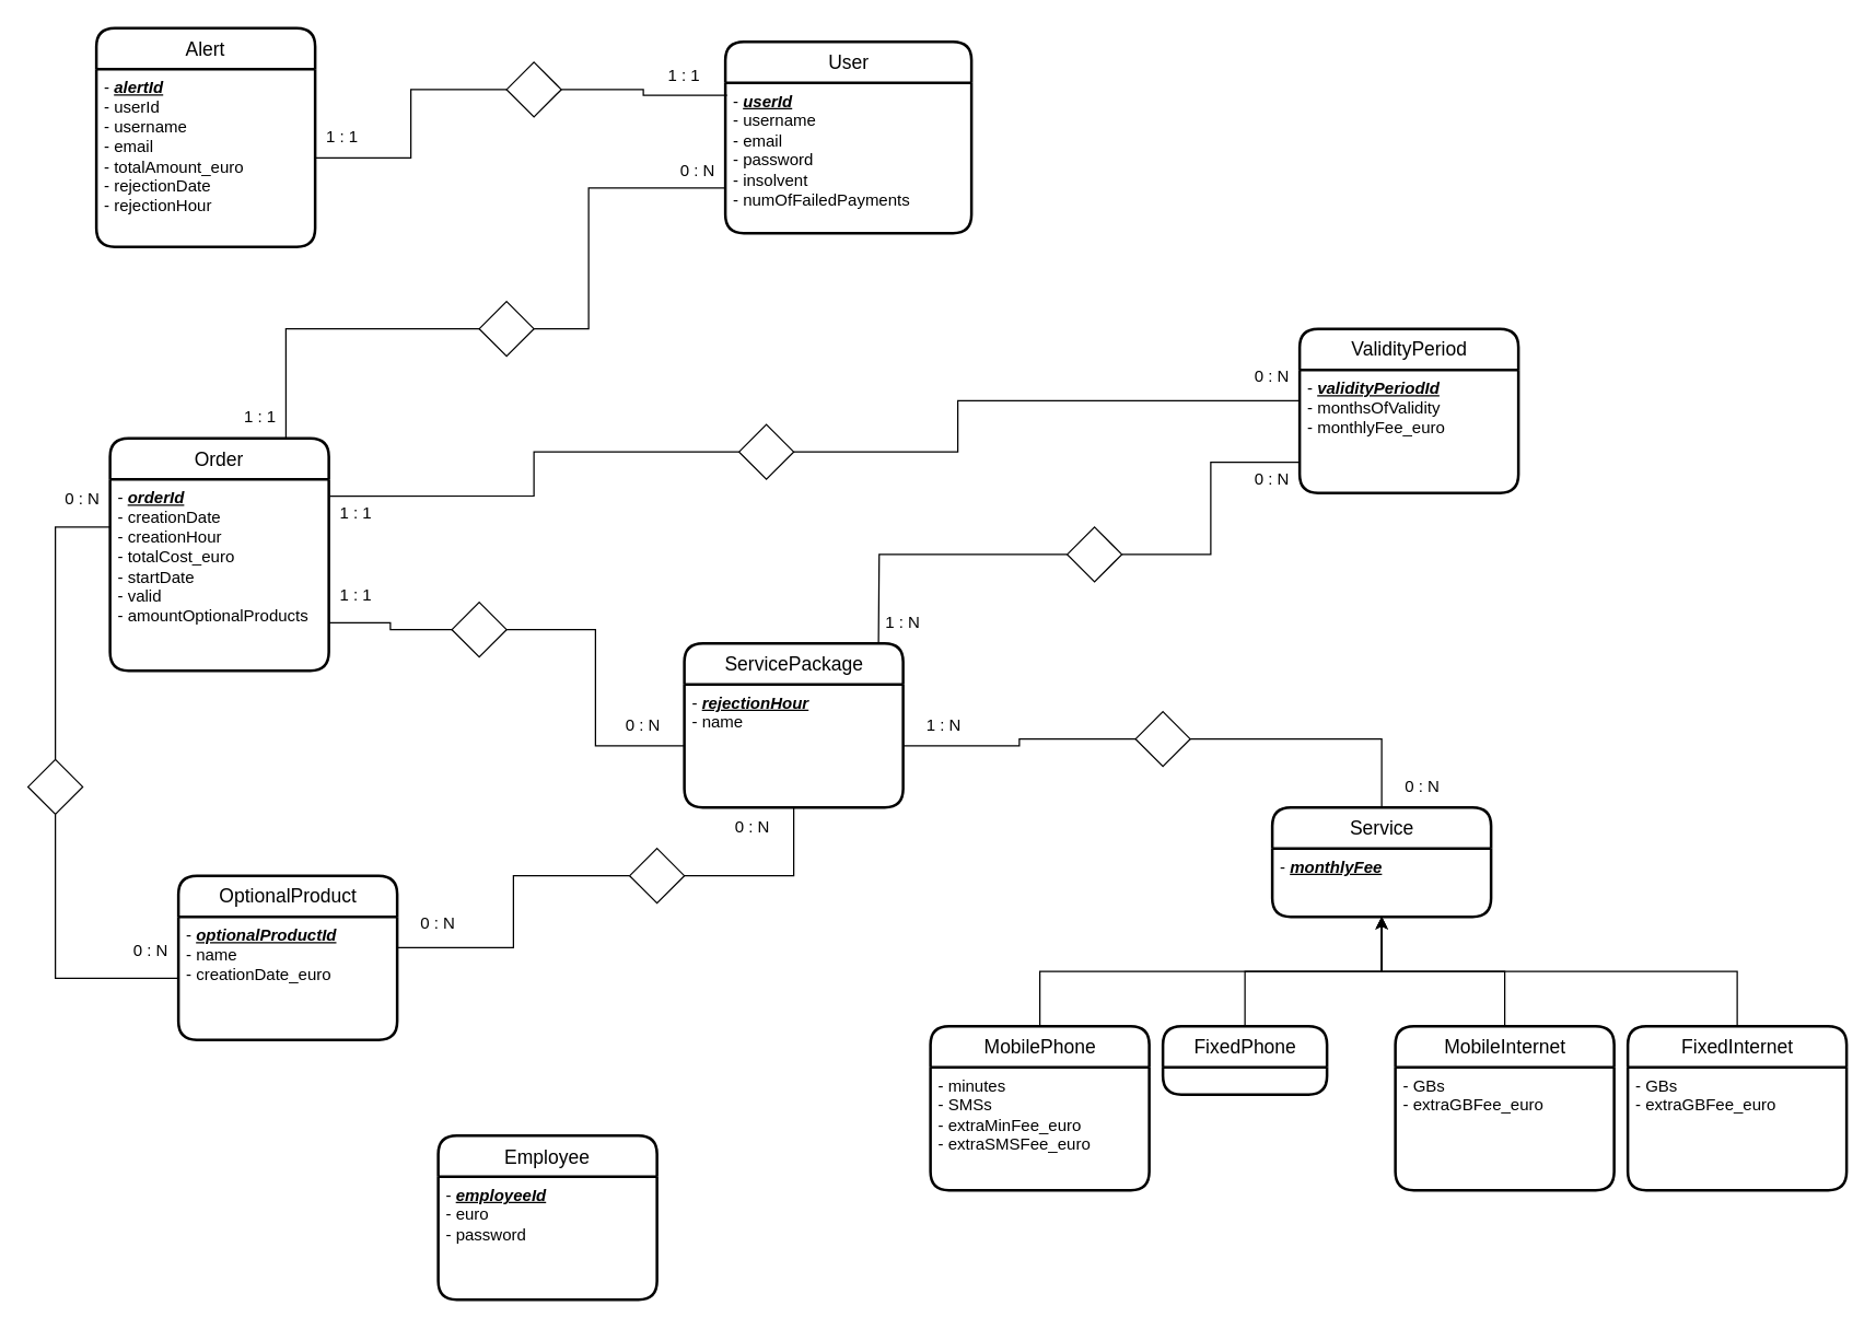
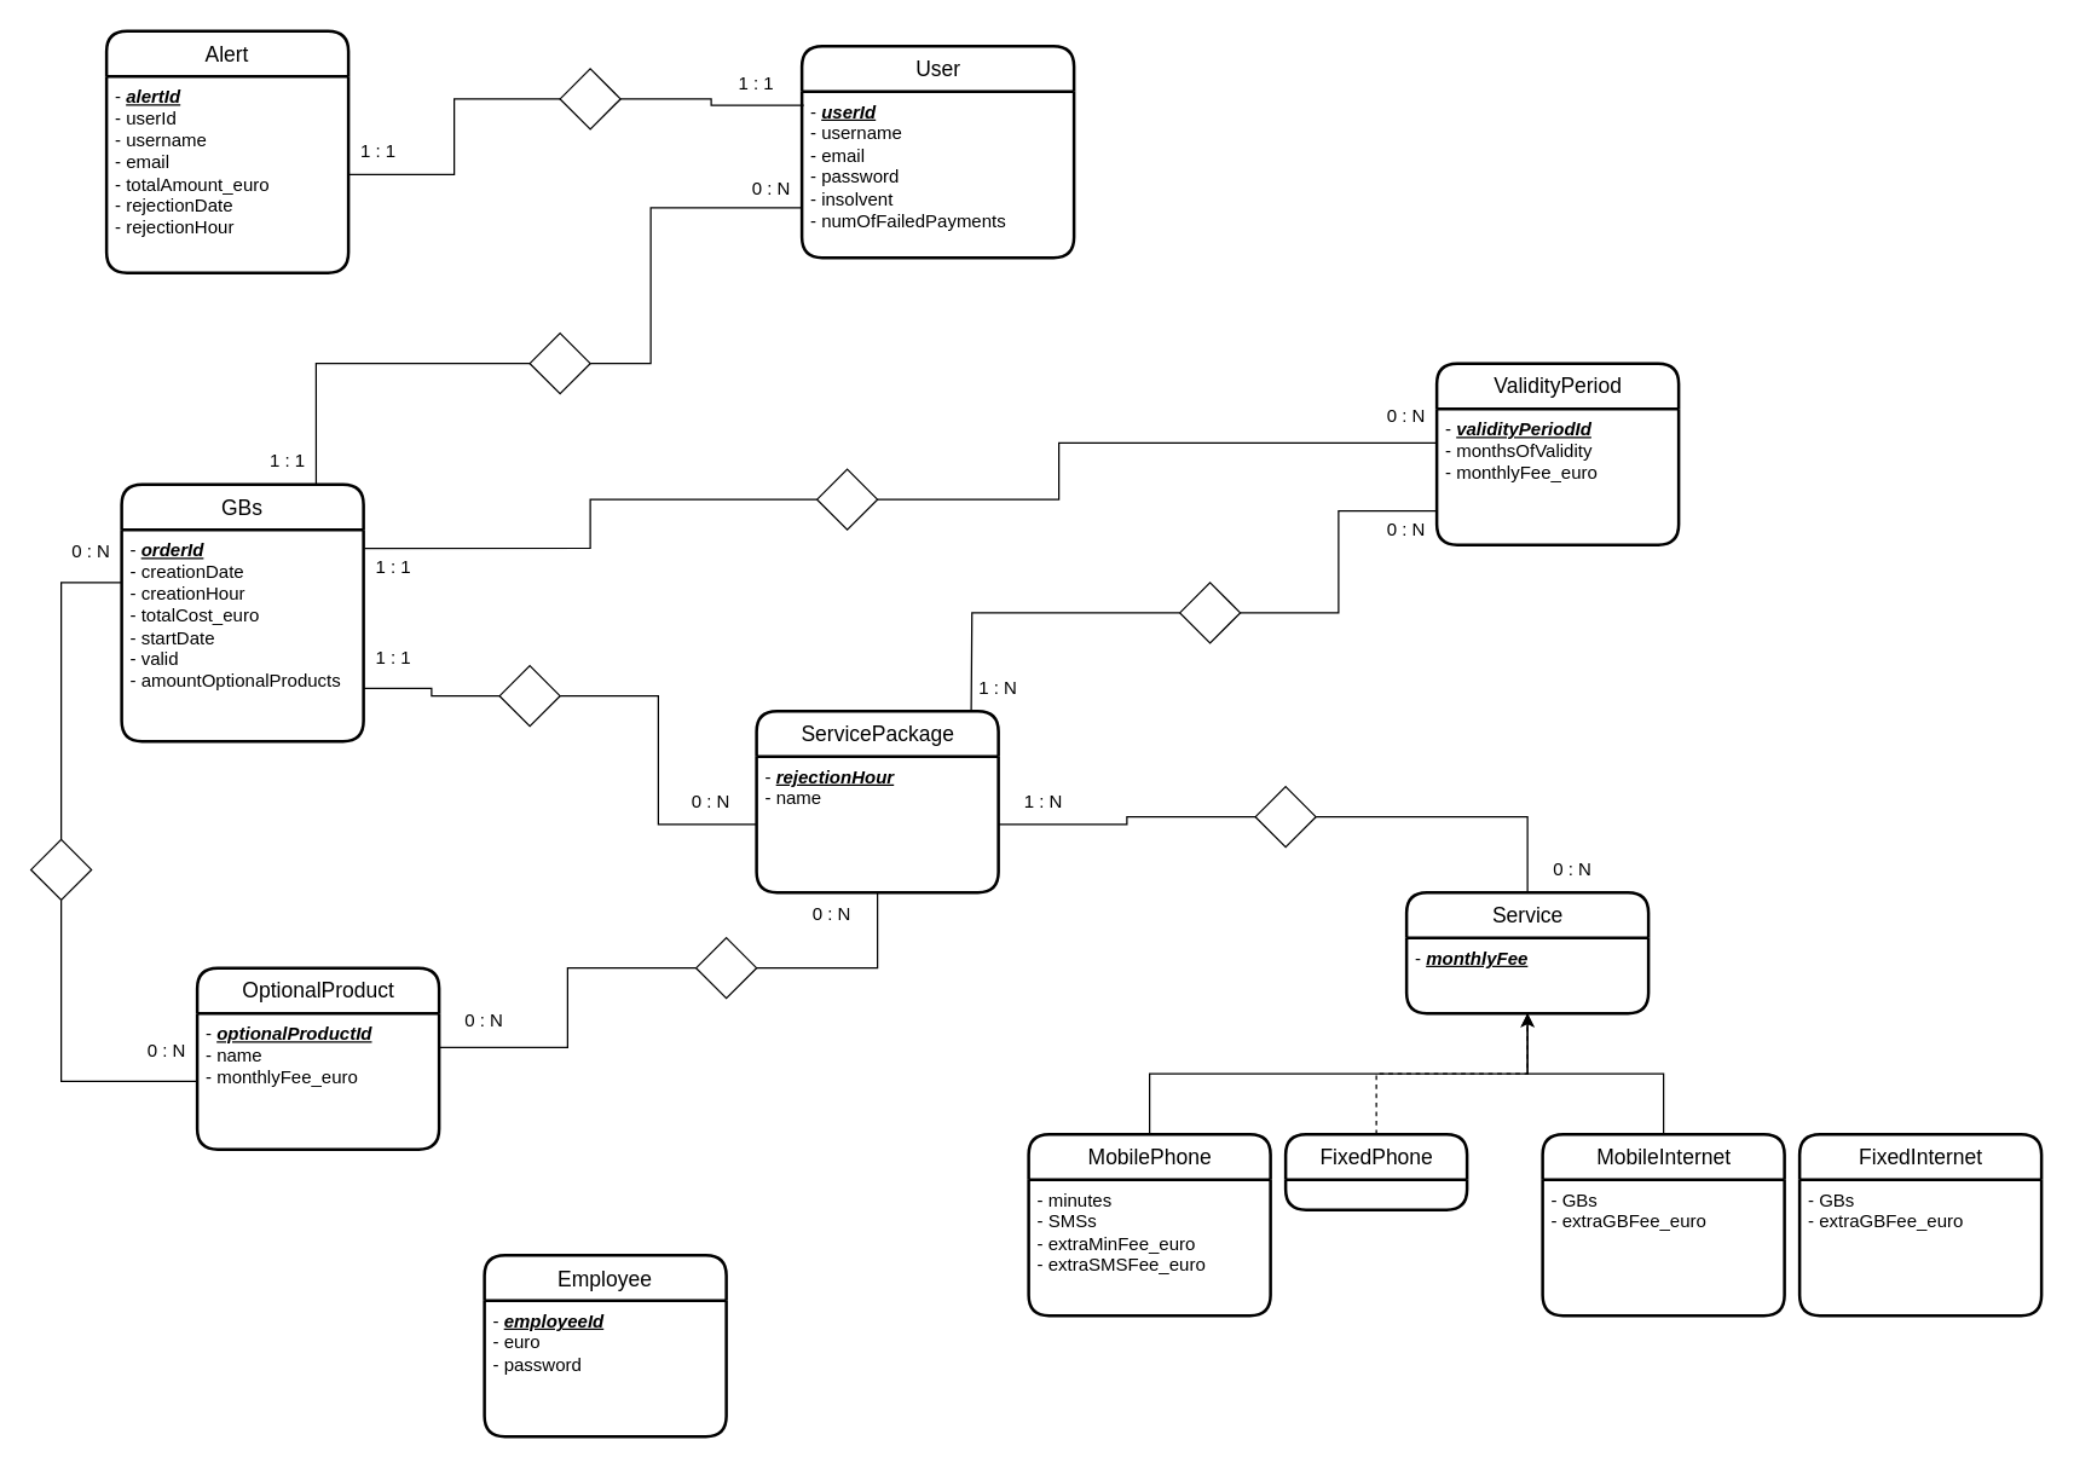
- <mxCell id="19" value="Order" style="swimlane;childLayout=stackLayout;horizontal=1;startSize=30;horizontalStack=0;rounded=1;fontSize=14;fontStyle=0;strokeWidth=2;resizeParent=0;resizeLast=1;shadow=0;dashed=0;align=center;" parent="1" vertex="1"><mxGeometry x="80" y="320" width="160" height="170" as="geometry" /></mxCell>
+ <mxCell id="19" value="GBs" style="swimlane;childLayout=stackLayout;horizontal=1;startSize=30;horizontalStack=0;rounded=1;fontSize=14;fontStyle=0;strokeWidth=2;resizeParent=0;resizeLast=1;shadow=0;dashed=0;align=center;" parent="1" vertex="1"><mxGeometry x="80" y="320" width="160" height="170" as="geometry" /></mxCell>
- <mxCell id="18" value="- &lt;b&gt;&lt;i&gt;&lt;u&gt;optionalProductId&lt;/u&gt;&lt;/i&gt;&lt;/b&gt;&lt;br&gt;- name&lt;br&gt;- creationDate_euro" style="align=left;strokeColor=none;fillColor=none;spacingLeft=4;fontSize=12;verticalAlign=top;resizable=0;rotatable=0;part=1;html=1;" parent="17" vertex="1"><mxGeometry y="30" width="160" height="90" as="geometry" /></mxCell>
+ <mxCell id="18" value="- &lt;b&gt;&lt;i&gt;&lt;u&gt;optionalProductId&lt;/u&gt;&lt;/i&gt;&lt;/b&gt;&lt;br&gt;- name&lt;br&gt;- monthlyFee_euro" style="align=left;strokeColor=none;fillColor=none;spacingLeft=4;fontSize=12;verticalAlign=top;resizable=0;rotatable=0;part=1;html=1;" parent="17" vertex="1"><mxGeometry y="30" width="160" height="90" as="geometry" /></mxCell>
- <mxCell id="6" style="edgeStyle=orthogonalEdgeStyle;rounded=0;orthogonalLoop=1;jettySize=auto;html=1;exitX=0.5;exitY=0;exitDx=0;exitDy=0;entryX=0.5;entryY=1;entryDx=0;entryDy=0;endArrow=open;" parent="1" source="7" target="24" edge="1"><mxGeometry relative="1" as="geometry"><mxPoint x="1010" y="680" as="targetPoint" /></mxGeometry></mxCell>
+ <mxCell id="6" style="edgeStyle=orthogonalEdgeStyle;rounded=0;orthogonalLoop=1;jettySize=auto;html=1;exitX=0.5;exitY=0;exitDx=0;exitDy=0;entryX=0.5;entryY=1;entryDx=0;entryDy=0;" parent="1" source="7" target="24" edge="1"><mxGeometry relative="1" as="geometry"><mxPoint x="1010" y="680" as="targetPoint" /></mxGeometry></mxCell>
- <mxCell id="12" style="edgeStyle=orthogonalEdgeStyle;rounded=0;orthogonalLoop=1;jettySize=auto;html=1;exitX=0.5;exitY=0;exitDx=0;exitDy=0;entryX=0.5;entryY=1;entryDx=0;entryDy=0;" parent="1" source="13" target="24" edge="1"><mxGeometry relative="1" as="geometry"><mxPoint x="1010" y="680" as="targetPoint" /></mxGeometry></mxCell>
- <mxCell id="9" style="edgeStyle=orthogonalEdgeStyle;rounded=0;orthogonalLoop=1;jettySize=auto;html=1;exitX=0.5;exitY=0;exitDx=0;exitDy=0;entryX=0.5;entryY=1;entryDx=0;entryDy=0;" parent="1" source="10" target="24" edge="1"><mxGeometry relative="1" as="geometry"><mxPoint x="1010" y="680" as="targetPoint" /></mxGeometry></mxCell>
+ <mxCell id="9" style="edgeStyle=orthogonalEdgeStyle;rounded=0;orthogonalLoop=1;jettySize=auto;html=1;exitX=0.5;exitY=0;exitDx=0;exitDy=0;entryX=0.5;entryY=1;entryDx=0;entryDy=0;endArrow=none;" parent="1" source="10" target="24" edge="1"><mxGeometry relative="1" as="geometry"><mxPoint x="1010" y="680" as="targetPoint" /></mxGeometry></mxCell>
- <mxCell id="15" style="edgeStyle=orthogonalEdgeStyle;rounded=0;orthogonalLoop=1;jettySize=auto;html=1;exitX=0.5;exitY=0;exitDx=0;exitDy=0;entryX=0.5;entryY=1;entryDx=0;entryDy=0;" parent="1" source="16" target="24" edge="1"><mxGeometry relative="1" as="geometry"><mxPoint x="1010" y="680" as="targetPoint" /></mxGeometry></mxCell>
+ <mxCell id="15" style="edgeStyle=orthogonalEdgeStyle;rounded=0;orthogonalLoop=1;jettySize=auto;html=1;exitX=0.5;exitY=0;exitDx=0;exitDy=0;entryX=0.5;entryY=1;entryDx=0;entryDy=0;dashed=1;" parent="1" source="16" target="24" edge="1"><mxGeometry relative="1" as="geometry"><mxPoint x="1010" y="680" as="targetPoint" /></mxGeometry></mxCell>
